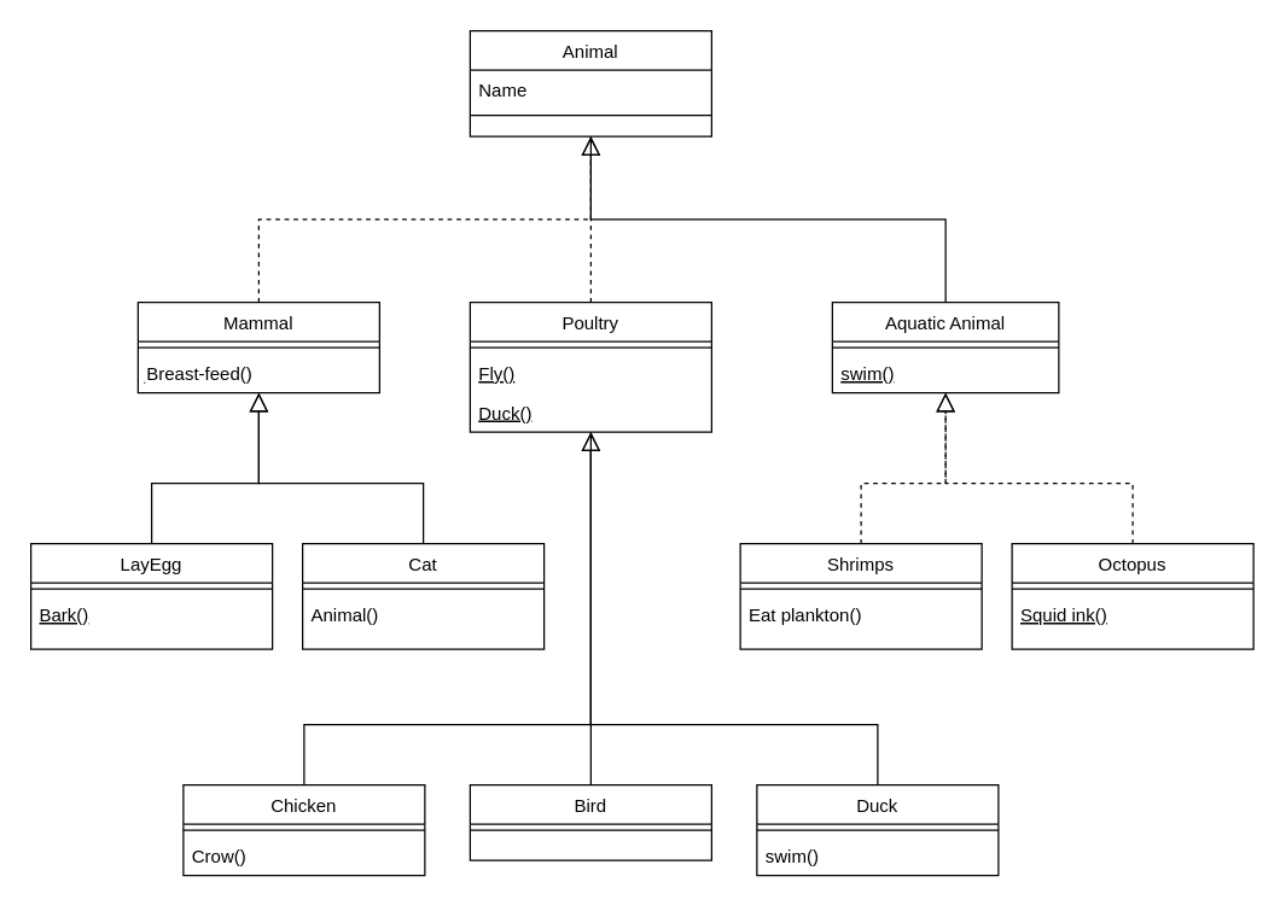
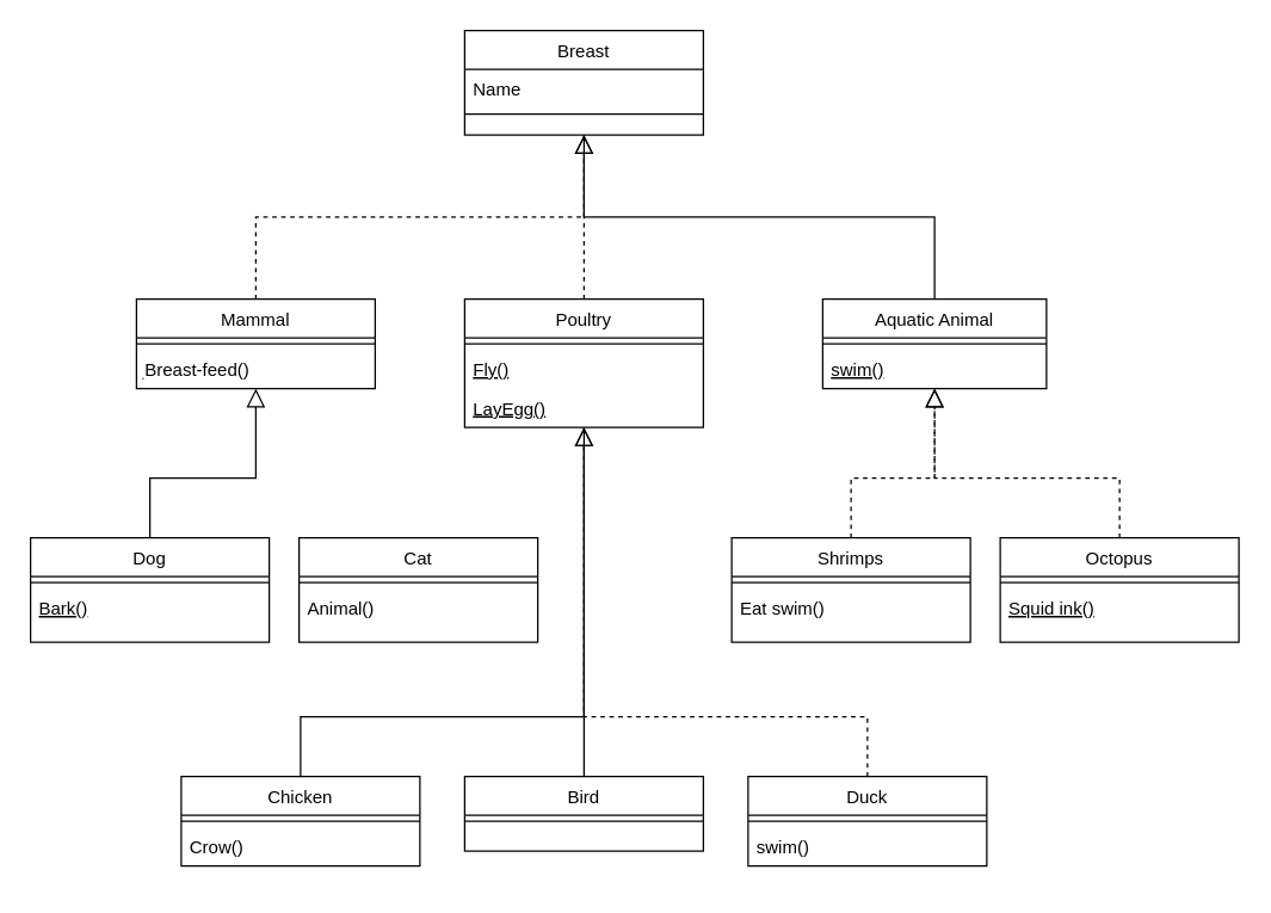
- <mxCell id="2" value="Animal" style="swimlane;fontStyle=0;align=center;verticalAlign=top;childLayout=stackLayout;horizontal=1;startSize=26;horizontalStack=0;resizeParent=1;resizeLast=0;collapsible=1;marginBottom=0;rounded=0;shadow=0;strokeWidth=1;" parent="1" vertex="1"><mxGeometry x="311" y="20" width="160" height="70" as="geometry"><mxRectangle x="230" y="140" width="160" height="26" as="alternateBounds" /></mxGeometry></mxCell>
+ <mxCell id="2" value="Breast" style="swimlane;fontStyle=0;align=center;verticalAlign=top;childLayout=stackLayout;horizontal=1;startSize=26;horizontalStack=0;resizeParent=1;resizeLast=0;collapsible=1;marginBottom=0;rounded=0;shadow=0;strokeWidth=1;" parent="1" vertex="1"><mxGeometry x="311" y="20" width="160" height="70" as="geometry"><mxRectangle x="230" y="140" width="160" height="26" as="alternateBounds" /></mxGeometry></mxCell>
- <mxCell id="12" value="Duck()" style="text;align=left;verticalAlign=top;spacingLeft=4;spacingRight=4;overflow=hidden;rotatable=0;points=[[0,0.5],[1,0.5]];portConstraint=eastwest;fontStyle=4" parent="9" vertex="1"><mxGeometry y="60" width="160" height="26" as="geometry" /></mxCell>
+ <mxCell id="12" value="LayEgg()" style="text;align=left;verticalAlign=top;spacingLeft=4;spacingRight=4;overflow=hidden;rotatable=0;points=[[0,0.5],[1,0.5]];portConstraint=eastwest;fontStyle=4" parent="9" vertex="1"><mxGeometry y="60" width="160" height="26" as="geometry" /></mxCell>
- <mxCell id="36" value="" style="endArrow=block;endSize=10;endFill=0;shadow=0;strokeWidth=1;rounded=0;edgeStyle=elbowEdgeStyle;elbow=vertical;exitX=0.5;exitY=0;exitDx=0;exitDy=0;" parent="1" source="21" target="7" edge="1"><mxGeometry width="160" relative="1" as="geometry"><mxPoint x="111" y="410" as="sourcePoint" /><mxPoint x="171" y="348" as="targetPoint" /><Array as="points"><mxPoint x="171" y="320" /><mxPoint x="261" y="370" /></Array></mxGeometry></mxCell>
- <mxCell id="18" value="LayEgg" style="swimlane;fontStyle=0;align=center;verticalAlign=top;childLayout=stackLayout;horizontal=1;startSize=26;horizontalStack=0;resizeParent=1;resizeLast=0;collapsible=1;marginBottom=0;rounded=0;shadow=0;strokeWidth=1;" parent="1" vertex="1"><mxGeometry x="20" y="360" width="160" height="70" as="geometry"><mxRectangle x="130" y="380" width="160" height="26" as="alternateBounds" /></mxGeometry></mxCell>
+ <mxCell id="18" value="Dog" style="swimlane;fontStyle=0;align=center;verticalAlign=top;childLayout=stackLayout;horizontal=1;startSize=26;horizontalStack=0;resizeParent=1;resizeLast=0;collapsible=1;marginBottom=0;rounded=0;shadow=0;strokeWidth=1;" parent="1" vertex="1"><mxGeometry x="20" y="360" width="160" height="70" as="geometry"><mxRectangle x="130" y="380" width="160" height="26" as="alternateBounds" /></mxGeometry></mxCell>
- <mxCell id="31" value="Eat plankton()" style="text;align=left;verticalAlign=top;spacingLeft=4;spacingRight=4;overflow=hidden;rotatable=0;points=[[0,0.5],[1,0.5]];portConstraint=eastwest;" parent="29" vertex="1"><mxGeometry y="34" width="160" height="26" as="geometry" /></mxCell>
+ <mxCell id="31" value="Eat swim()" style="text;align=left;verticalAlign=top;spacingLeft=4;spacingRight=4;overflow=hidden;rotatable=0;points=[[0,0.5],[1,0.5]];portConstraint=eastwest;" parent="29" vertex="1"><mxGeometry y="34" width="160" height="26" as="geometry" /></mxCell>
- <mxCell id="44" value="" style="endArrow=block;endSize=10;endFill=0;shadow=0;strokeWidth=1;rounded=0;edgeStyle=elbowEdgeStyle;elbow=vertical;exitX=0.5;exitY=0;exitDx=0;exitDy=0;entryX=0.5;entryY=1;entryDx=0;entryDy=0;" parent="1" source="41" target="9" edge="1"><mxGeometry width="160" relative="1" as="geometry"><mxPoint x="541" y="620" as="sourcePoint" /><mxPoint x="401" y="280" as="targetPoint" /><Array as="points"><mxPoint x="521" y="480" /><mxPoint x="531" y="520" /><mxPoint x="631" y="570" /><mxPoint x="481" y="580" /><mxPoint x="421" y="590" /><mxPoint x="411" y="580" /><mxPoint x="443.5" y="580" /></Array></mxGeometry></mxCell>
+ <mxCell id="44" value="" style="endArrow=block;endSize=10;endFill=0;shadow=0;strokeWidth=1;rounded=0;edgeStyle=elbowEdgeStyle;elbow=vertical;exitX=0.5;exitY=0;exitDx=0;exitDy=0;entryX=0.5;entryY=1;entryDx=0;entryDy=0;dashed=1;" parent="1" source="41" target="9" edge="1"><mxGeometry width="160" relative="1" as="geometry"><mxPoint x="541" y="620" as="sourcePoint" /><mxPoint x="401" y="280" as="targetPoint" /><Array as="points"><mxPoint x="521" y="480" /><mxPoint x="531" y="520" /><mxPoint x="631" y="570" /><mxPoint x="481" y="580" /><mxPoint x="421" y="590" /><mxPoint x="411" y="580" /><mxPoint x="443.5" y="580" /></Array></mxGeometry></mxCell>
